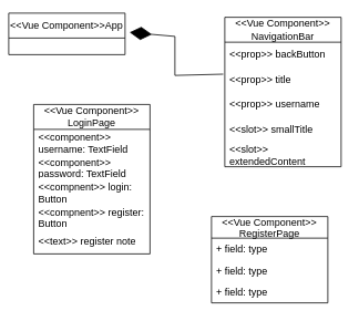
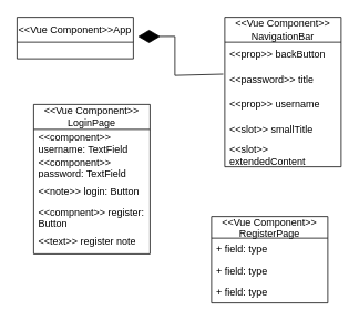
- <mxCell id="2" value="&amp;lt;&amp;lt;Vue Component&amp;gt;&amp;gt;App" style="swimlane;fontStyle=0;childLayout=stackLayout;horizontal=1;startSize=30;horizontalStack=0;resizeParent=1;resizeParentMax=0;resizeLast=0;collapsible=1;marginBottom=0;whiteSpace=wrap;html=1;" vertex="1" parent="1"><mxGeometry x="10" y="15" width="140" height="50" as="geometry" /></mxCell>
+ <mxCell id="2" value="&amp;lt;&amp;lt;Vue Component&amp;gt;&amp;gt;App" style="swimlane;fontStyle=0;childLayout=stackLayout;horizontal=1;startSize=30;horizontalStack=0;resizeParent=1;resizeParentMax=0;resizeLast=0;collapsible=1;marginBottom=0;whiteSpace=wrap;html=1;" vertex="1" parent="1"><mxGeometry x="20" y="20" width="140" height="50" as="geometry" /></mxCell>
- <mxCell id="5" value="&amp;lt;&amp;lt;prop&amp;gt;&amp;gt; title" style="text;strokeColor=none;fillColor=none;align=left;verticalAlign=middle;spacingLeft=4;spacingRight=4;overflow=hidden;points=[[0,0.5],[1,0.5]];portConstraint=eastwest;rotatable=0;whiteSpace=wrap;html=1;" vertex="1" parent="3"><mxGeometry y="60" width="140" height="30" as="geometry" /></mxCell>
+ <mxCell id="5" value="&amp;lt;&amp;lt;password&amp;gt;&amp;gt; title" style="text;strokeColor=none;fillColor=none;align=left;verticalAlign=middle;spacingLeft=4;spacingRight=4;overflow=hidden;points=[[0,0.5],[1,0.5]];portConstraint=eastwest;rotatable=0;whiteSpace=wrap;html=1;" vertex="1" parent="3"><mxGeometry y="60" width="140" height="30" as="geometry" /></mxCell>
- <mxCell id="12" value="&amp;lt;&amp;lt;compnent&amp;gt;&amp;gt; login: Button&lt;br&gt;" style="text;strokeColor=none;fillColor=none;align=left;verticalAlign=middle;spacingLeft=4;spacingRight=4;overflow=hidden;points=[[0,0.5],[1,0.5]];portConstraint=eastwest;rotatable=0;whiteSpace=wrap;html=1;" vertex="1" parent="9"><mxGeometry y="90" width="140" height="30" as="geometry" /></mxCell>
+ <mxCell id="12" value="&amp;lt;&amp;lt;note&amp;gt;&amp;gt; login: Button&lt;br&gt;" style="text;strokeColor=none;fillColor=none;align=left;verticalAlign=middle;spacingLeft=4;spacingRight=4;overflow=hidden;points=[[0,0.5],[1,0.5]];portConstraint=eastwest;rotatable=0;whiteSpace=wrap;html=1;" vertex="1" parent="9"><mxGeometry y="90" width="140" height="30" as="geometry" /></mxCell>
